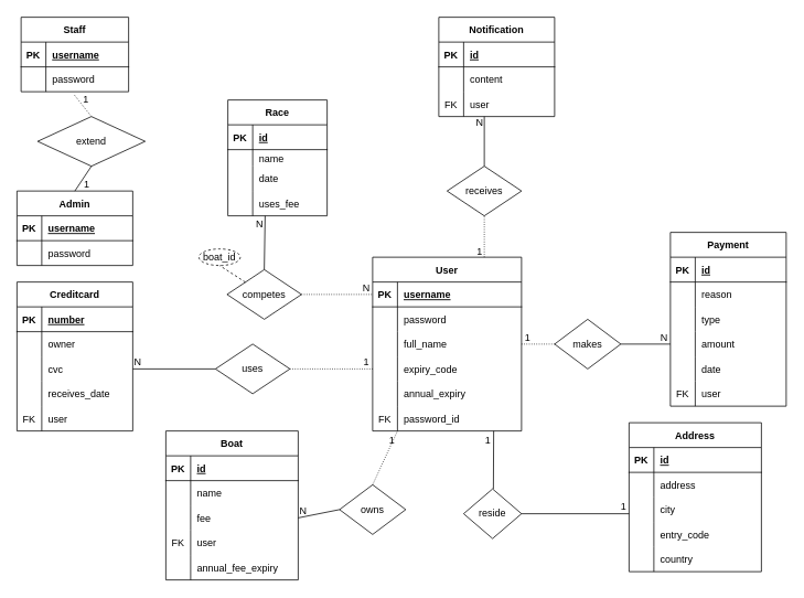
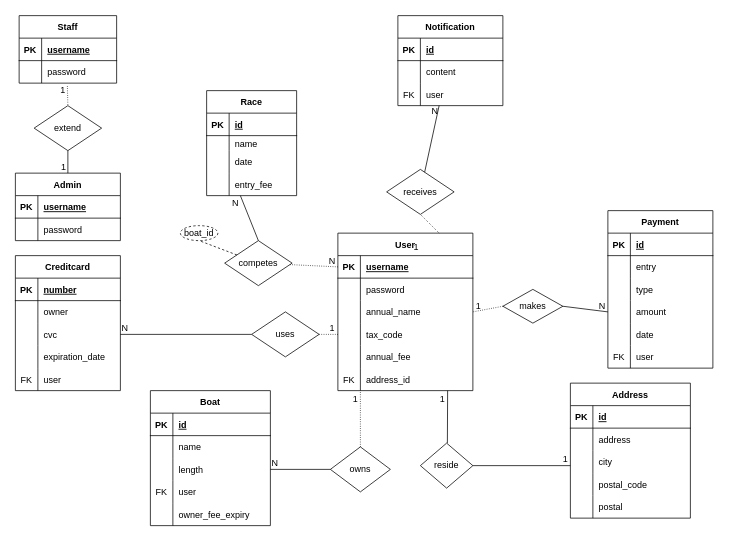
- <mxCell id="131" value="extend" style="shape=rhombus;perimeter=rhombusPerimeter;whiteSpace=wrap;html=1;align=center;" vertex="1" parent="1"><mxGeometry x="45" y="140" width="130" height="60" as="geometry" /></mxCell>
+ <mxCell id="131" value="extend" style="shape=rhombus;perimeter=rhombusPerimeter;whiteSpace=wrap;html=1;align=center;" vertex="1" parent="1"><mxGeometry x="45" y="140" width="90" height="60" as="geometry" /></mxCell>
- <mxCell id="129" value="receives" style="shape=rhombus;perimeter=rhombusPerimeter;whiteSpace=wrap;html=1;align=center;" vertex="1" parent="1"><mxGeometry x="540" y="200" width="90" height="60" as="geometry" /></mxCell>
+ <mxCell id="129" value="receives" style="shape=rhombus;perimeter=rhombusPerimeter;whiteSpace=wrap;html=1;align=center;" vertex="1" parent="1"><mxGeometry x="515" y="225" width="90" height="60" as="geometry" /></mxCell>
- <mxCell id="40" value="uses_fee" style="shape=partialRectangle;connectable=0;fillColor=none;top=0;left=0;bottom=0;right=0;align=left;spacingLeft=6;overflow=hidden;" vertex="1" parent="38"><mxGeometry x="30" width="90" height="30" as="geometry"><mxRectangle width="90" height="30" as="alternateBounds" /></mxGeometry></mxCell>
+ <mxCell id="40" value="entry_fee" style="shape=partialRectangle;connectable=0;fillColor=none;top=0;left=0;bottom=0;right=0;align=left;spacingLeft=6;overflow=hidden;" vertex="1" parent="38"><mxGeometry x="30" width="90" height="30" as="geometry"><mxRectangle width="90" height="30" as="alternateBounds" /></mxGeometry></mxCell>
- <mxCell id="128" value="competes" style="shape=rhombus;perimeter=rhombusPerimeter;whiteSpace=wrap;html=1;align=center;" vertex="1" parent="1"><mxGeometry x="274" y="325" width="90" height="60" as="geometry" /></mxCell>
+ <mxCell id="128" value="competes" style="shape=rhombus;perimeter=rhombusPerimeter;whiteSpace=wrap;html=1;align=center;" vertex="1" parent="1"><mxGeometry x="299" y="320" width="90" height="60" as="geometry" /></mxCell>
- <mxCell id="47" value="reason" style="shape=partialRectangle;connectable=0;fillColor=none;top=0;left=0;bottom=0;right=0;align=left;spacingLeft=6;overflow=hidden;" vertex="1" parent="45"><mxGeometry x="30" width="110" height="30" as="geometry"><mxRectangle width="110" height="30" as="alternateBounds" /></mxGeometry></mxCell>
+ <mxCell id="47" value="entry" style="shape=partialRectangle;connectable=0;fillColor=none;top=0;left=0;bottom=0;right=0;align=left;spacingLeft=6;overflow=hidden;" vertex="1" parent="45"><mxGeometry x="30" width="110" height="30" as="geometry"><mxRectangle width="110" height="30" as="alternateBounds" /></mxGeometry></mxCell>
- <mxCell id="11" value="full_name" style="shape=partialRectangle;connectable=0;fillColor=none;top=0;left=0;bottom=0;right=0;align=left;spacingLeft=6;overflow=hidden;" vertex="1" parent="9"><mxGeometry x="30" width="150" height="30" as="geometry"><mxRectangle width="150" height="30" as="alternateBounds" /></mxGeometry></mxCell>
+ <mxCell id="11" value="annual_name" style="shape=partialRectangle;connectable=0;fillColor=none;top=0;left=0;bottom=0;right=0;align=left;spacingLeft=6;overflow=hidden;" vertex="1" parent="9"><mxGeometry x="30" width="150" height="30" as="geometry"><mxRectangle width="150" height="30" as="alternateBounds" /></mxGeometry></mxCell>
- <mxCell id="130" value="makes" style="shape=rhombus;perimeter=rhombusPerimeter;whiteSpace=wrap;html=1;align=center;" vertex="1" parent="1"><mxGeometry x="670" y="385" width="80" height="60" as="geometry" /></mxCell>
+ <mxCell id="130" value="makes" style="shape=rhombus;perimeter=rhombusPerimeter;whiteSpace=wrap;html=1;align=center;" vertex="1" parent="1"><mxGeometry x="670" y="385" width="80" height="45" as="geometry" /></mxCell>
- <mxCell id="127" value="uses" style="shape=rhombus;perimeter=rhombusPerimeter;whiteSpace=wrap;html=1;align=center;" vertex="1" parent="1"><mxGeometry x="260" y="415" width="90" height="60" as="geometry" /></mxCell>
+ <mxCell id="127" value="uses" style="shape=rhombus;perimeter=rhombusPerimeter;whiteSpace=wrap;html=1;align=center;" vertex="1" parent="1"><mxGeometry x="335" y="415" width="90" height="60" as="geometry" /></mxCell>
- <mxCell id="14" value="expiry_code" style="shape=partialRectangle;connectable=0;fillColor=none;top=0;left=0;bottom=0;right=0;align=left;spacingLeft=6;overflow=hidden;" vertex="1" parent="12"><mxGeometry x="30" width="150" height="30" as="geometry"><mxRectangle width="150" height="30" as="alternateBounds" /></mxGeometry></mxCell>
+ <mxCell id="14" value="tax_code" style="shape=partialRectangle;connectable=0;fillColor=none;top=0;left=0;bottom=0;right=0;align=left;spacingLeft=6;overflow=hidden;" vertex="1" parent="12"><mxGeometry x="30" width="150" height="30" as="geometry"><mxRectangle width="150" height="30" as="alternateBounds" /></mxGeometry></mxCell>
- <mxCell id="121" value="receives_date" style="shape=partialRectangle;connectable=0;fillColor=none;top=0;left=0;bottom=0;right=0;align=left;spacingLeft=6;overflow=hidden;" vertex="1" parent="119"><mxGeometry x="30" width="110" height="30" as="geometry"><mxRectangle width="110" height="30" as="alternateBounds" /></mxGeometry></mxCell>
+ <mxCell id="121" value="expiration_date" style="shape=partialRectangle;connectable=0;fillColor=none;top=0;left=0;bottom=0;right=0;align=left;spacingLeft=6;overflow=hidden;" vertex="1" parent="119"><mxGeometry x="30" width="110" height="30" as="geometry"><mxRectangle width="110" height="30" as="alternateBounds" /></mxGeometry></mxCell>
- <mxCell id="17" value="annual_expiry" style="shape=partialRectangle;connectable=0;fillColor=none;top=0;left=0;bottom=0;right=0;align=left;spacingLeft=6;overflow=hidden;" vertex="1" parent="15"><mxGeometry x="30" width="150" height="30" as="geometry"><mxRectangle width="150" height="30" as="alternateBounds" /></mxGeometry></mxCell>
+ <mxCell id="17" value="annual_fee" style="shape=partialRectangle;connectable=0;fillColor=none;top=0;left=0;bottom=0;right=0;align=left;spacingLeft=6;overflow=hidden;" vertex="1" parent="15"><mxGeometry x="30" width="150" height="30" as="geometry"><mxRectangle width="150" height="30" as="alternateBounds" /></mxGeometry></mxCell>
- <mxCell id="20" value="password_id" style="shape=partialRectangle;connectable=0;fillColor=none;top=0;left=0;bottom=0;right=0;align=left;spacingLeft=6;overflow=hidden;" vertex="1" parent="18"><mxGeometry x="30" width="150" height="30" as="geometry"><mxRectangle width="150" height="30" as="alternateBounds" /></mxGeometry></mxCell>
+ <mxCell id="20" value="address_id" style="shape=partialRectangle;connectable=0;fillColor=none;top=0;left=0;bottom=0;right=0;align=left;spacingLeft=6;overflow=hidden;" vertex="1" parent="18"><mxGeometry x="30" width="150" height="30" as="geometry"><mxRectangle width="150" height="30" as="alternateBounds" /></mxGeometry></mxCell>
- <mxCell id="126" value="owns" style="shape=rhombus;perimeter=rhombusPerimeter;whiteSpace=wrap;html=1;align=center;" vertex="1" parent="1"><mxGeometry x="410" y="585" width="80" height="60" as="geometry" /></mxCell>
+ <mxCell id="126" value="owns" style="shape=rhombus;perimeter=rhombusPerimeter;whiteSpace=wrap;html=1;align=center;" vertex="1" parent="1"><mxGeometry x="440" y="595" width="80" height="60" as="geometry" /></mxCell>
- <mxCell id="102" value="fee" style="shape=partialRectangle;connectable=0;fillColor=none;top=0;left=0;bottom=0;right=0;align=left;spacingLeft=6;overflow=hidden;" vertex="1" parent="100"><mxGeometry x="30" width="130" height="30" as="geometry"><mxRectangle width="130" height="30" as="alternateBounds" /></mxGeometry></mxCell>
+ <mxCell id="102" value="length" style="shape=partialRectangle;connectable=0;fillColor=none;top=0;left=0;bottom=0;right=0;align=left;spacingLeft=6;overflow=hidden;" vertex="1" parent="100"><mxGeometry x="30" width="130" height="30" as="geometry"><mxRectangle width="130" height="30" as="alternateBounds" /></mxGeometry></mxCell>
- <mxCell id="82" value="entry_code" style="shape=partialRectangle;connectable=0;fillColor=none;top=0;left=0;bottom=0;right=0;align=left;spacingLeft=6;overflow=hidden;" vertex="1" parent="80"><mxGeometry x="30" width="130" height="30" as="geometry"><mxRectangle width="130" height="30" as="alternateBounds" /></mxGeometry></mxCell>
+ <mxCell id="82" value="postal_code" style="shape=partialRectangle;connectable=0;fillColor=none;top=0;left=0;bottom=0;right=0;align=left;spacingLeft=6;overflow=hidden;" vertex="1" parent="80"><mxGeometry x="30" width="130" height="30" as="geometry"><mxRectangle width="130" height="30" as="alternateBounds" /></mxGeometry></mxCell>
- <mxCell id="85" value="country" style="shape=partialRectangle;connectable=0;fillColor=none;top=0;left=0;bottom=0;right=0;align=left;spacingLeft=6;overflow=hidden;" vertex="1" parent="83"><mxGeometry x="30" width="130" height="30" as="geometry"><mxRectangle width="130" height="30" as="alternateBounds" /></mxGeometry></mxCell>
+ <mxCell id="85" value="postal" style="shape=partialRectangle;connectable=0;fillColor=none;top=0;left=0;bottom=0;right=0;align=left;spacingLeft=6;overflow=hidden;" vertex="1" parent="83"><mxGeometry x="30" width="130" height="30" as="geometry"><mxRectangle width="130" height="30" as="alternateBounds" /></mxGeometry></mxCell>
- <mxCell id="108" value="annual_fee_expiry" style="shape=partialRectangle;connectable=0;fillColor=none;top=0;left=0;bottom=0;right=0;align=left;spacingLeft=6;overflow=hidden;" vertex="1" parent="106"><mxGeometry x="30" width="130" height="30" as="geometry"><mxRectangle width="130" height="30" as="alternateBounds" /></mxGeometry></mxCell>
+ <mxCell id="108" value="owner_fee_expiry" style="shape=partialRectangle;connectable=0;fillColor=none;top=0;left=0;bottom=0;right=0;align=left;spacingLeft=6;overflow=hidden;" vertex="1" parent="106"><mxGeometry x="30" width="130" height="30" as="geometry"><mxRectangle width="130" height="30" as="alternateBounds" /></mxGeometry></mxCell>
